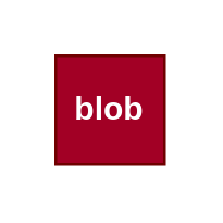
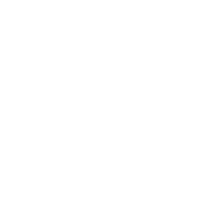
- <mxCell id="2" value="&lt;font style=&quot;font-size: 12px&quot;&gt;blob&lt;/font&gt;" style="whiteSpace=wrap;html=1;aspect=fixed;fillColor=#a20025;strokeColor=#6F0000;fontColor=#ffffff;fontStyle=1" parent="1" vertex="1"><mxGeometry x="20" y="20" width="40" height="40" as="geometry" /></mxCell>
